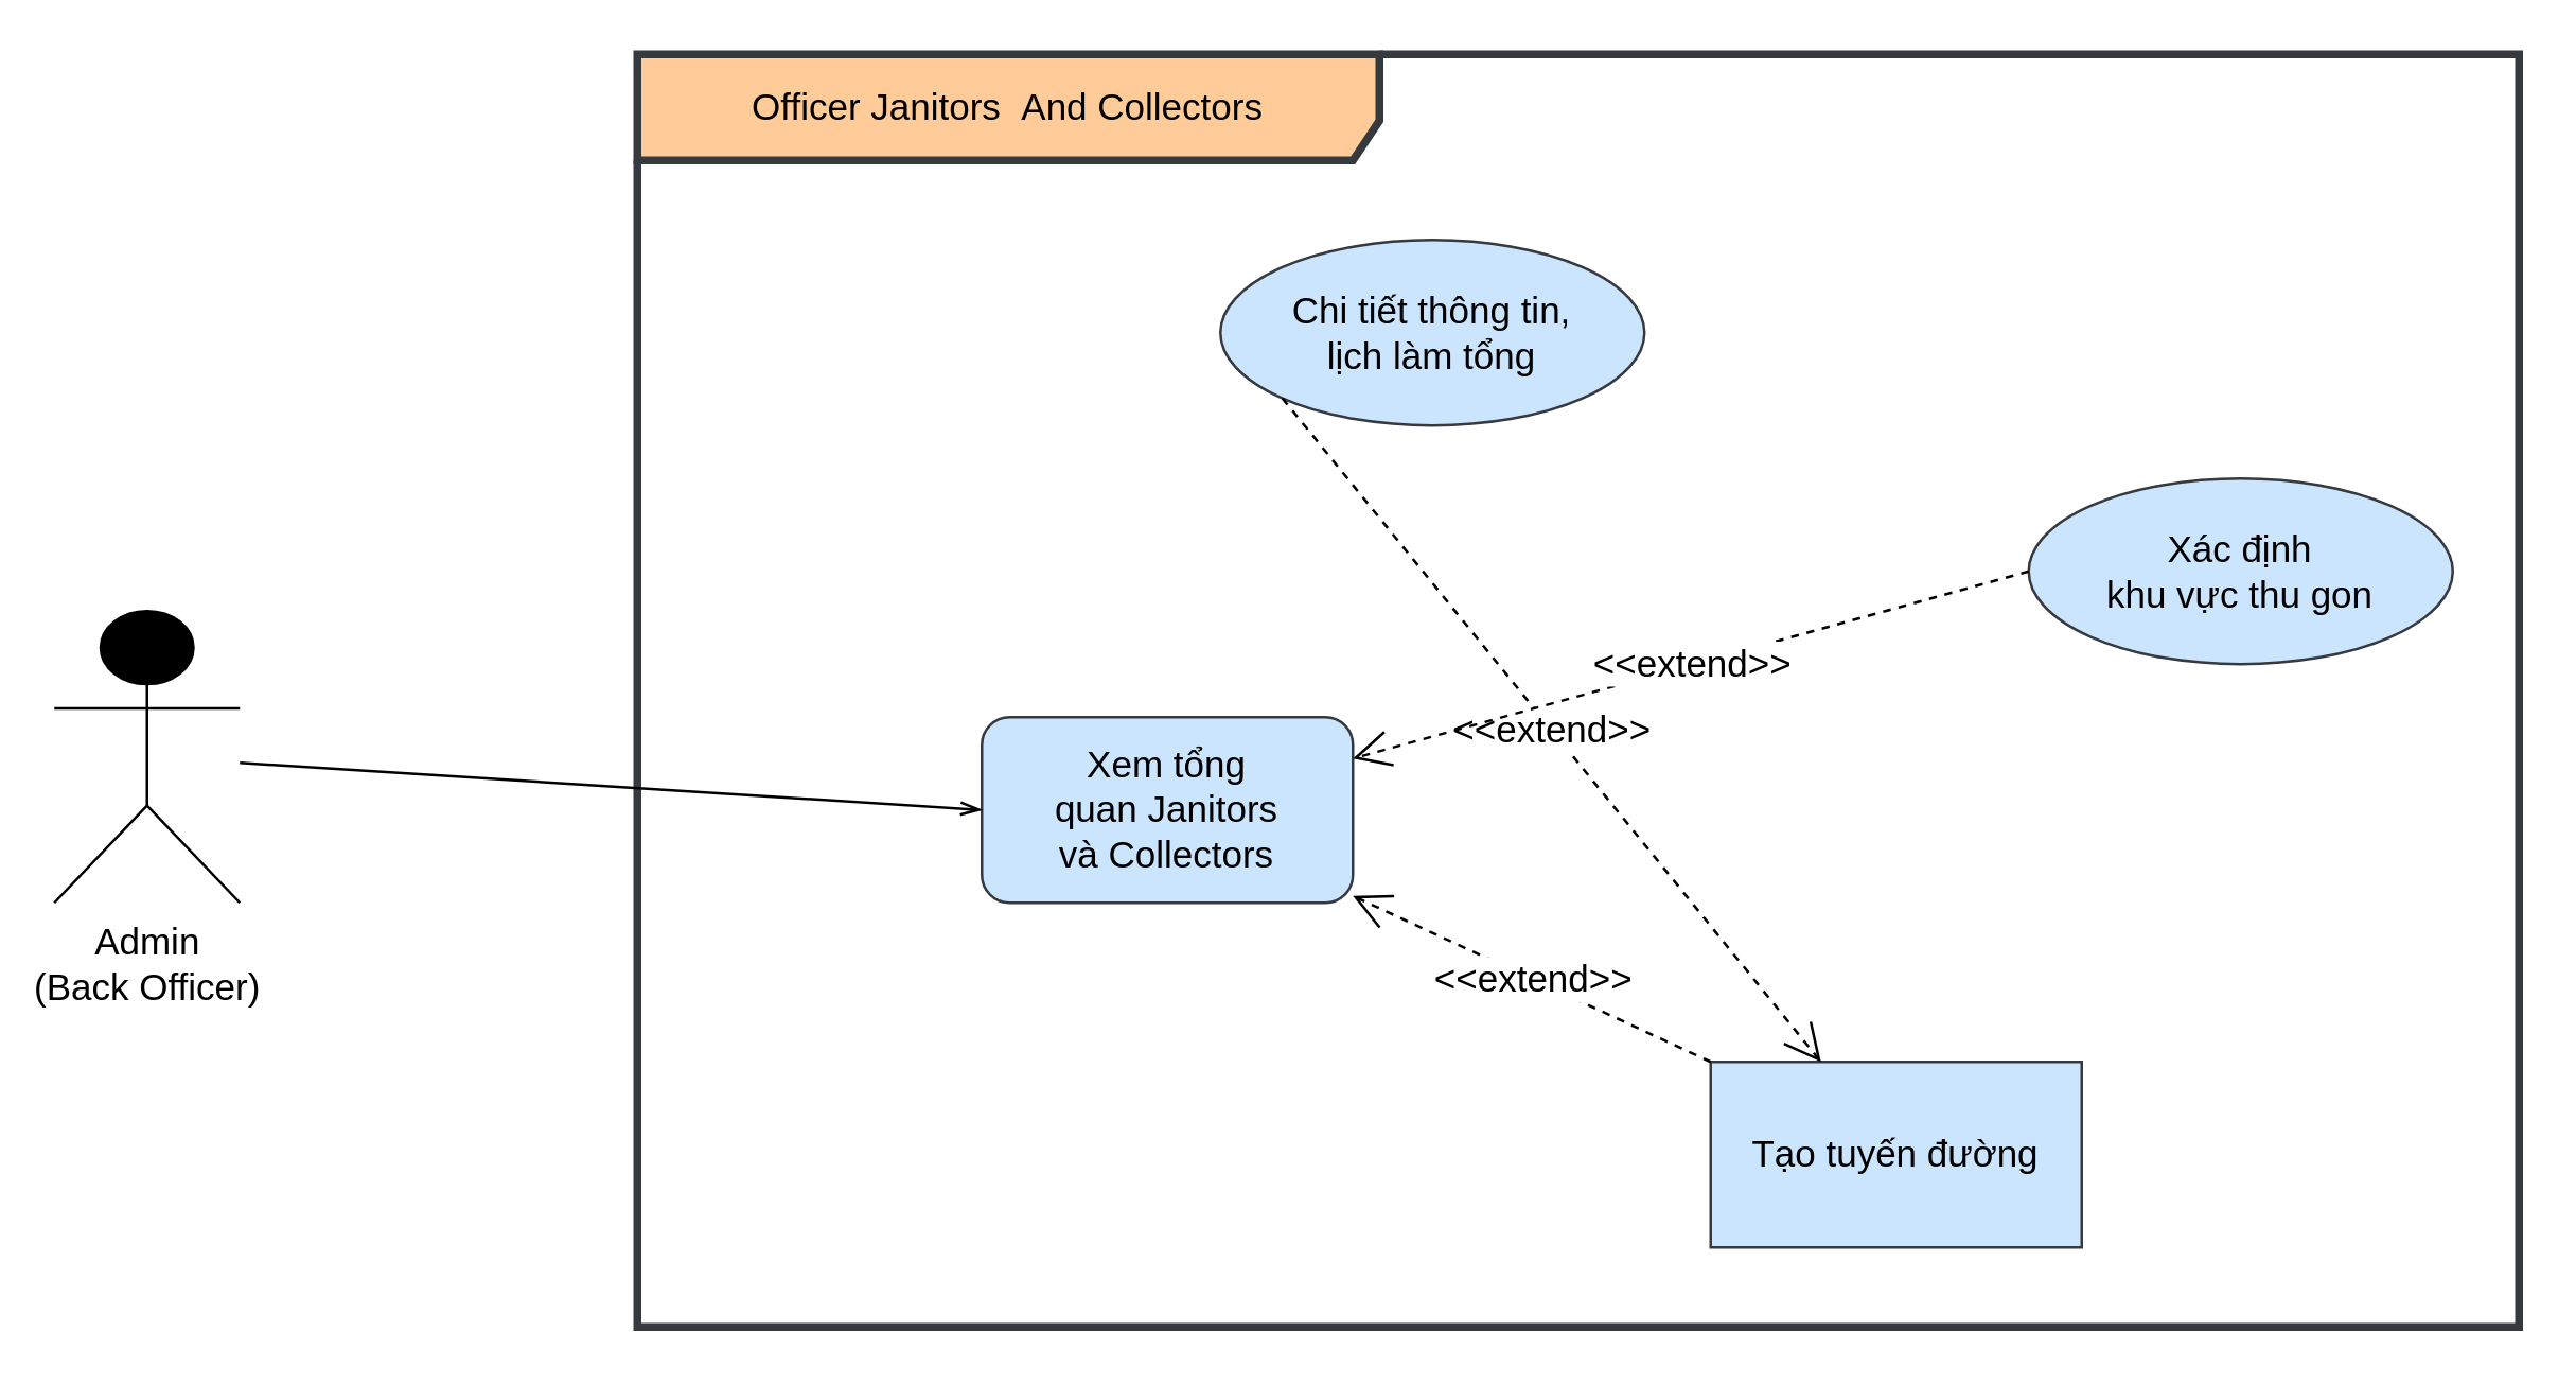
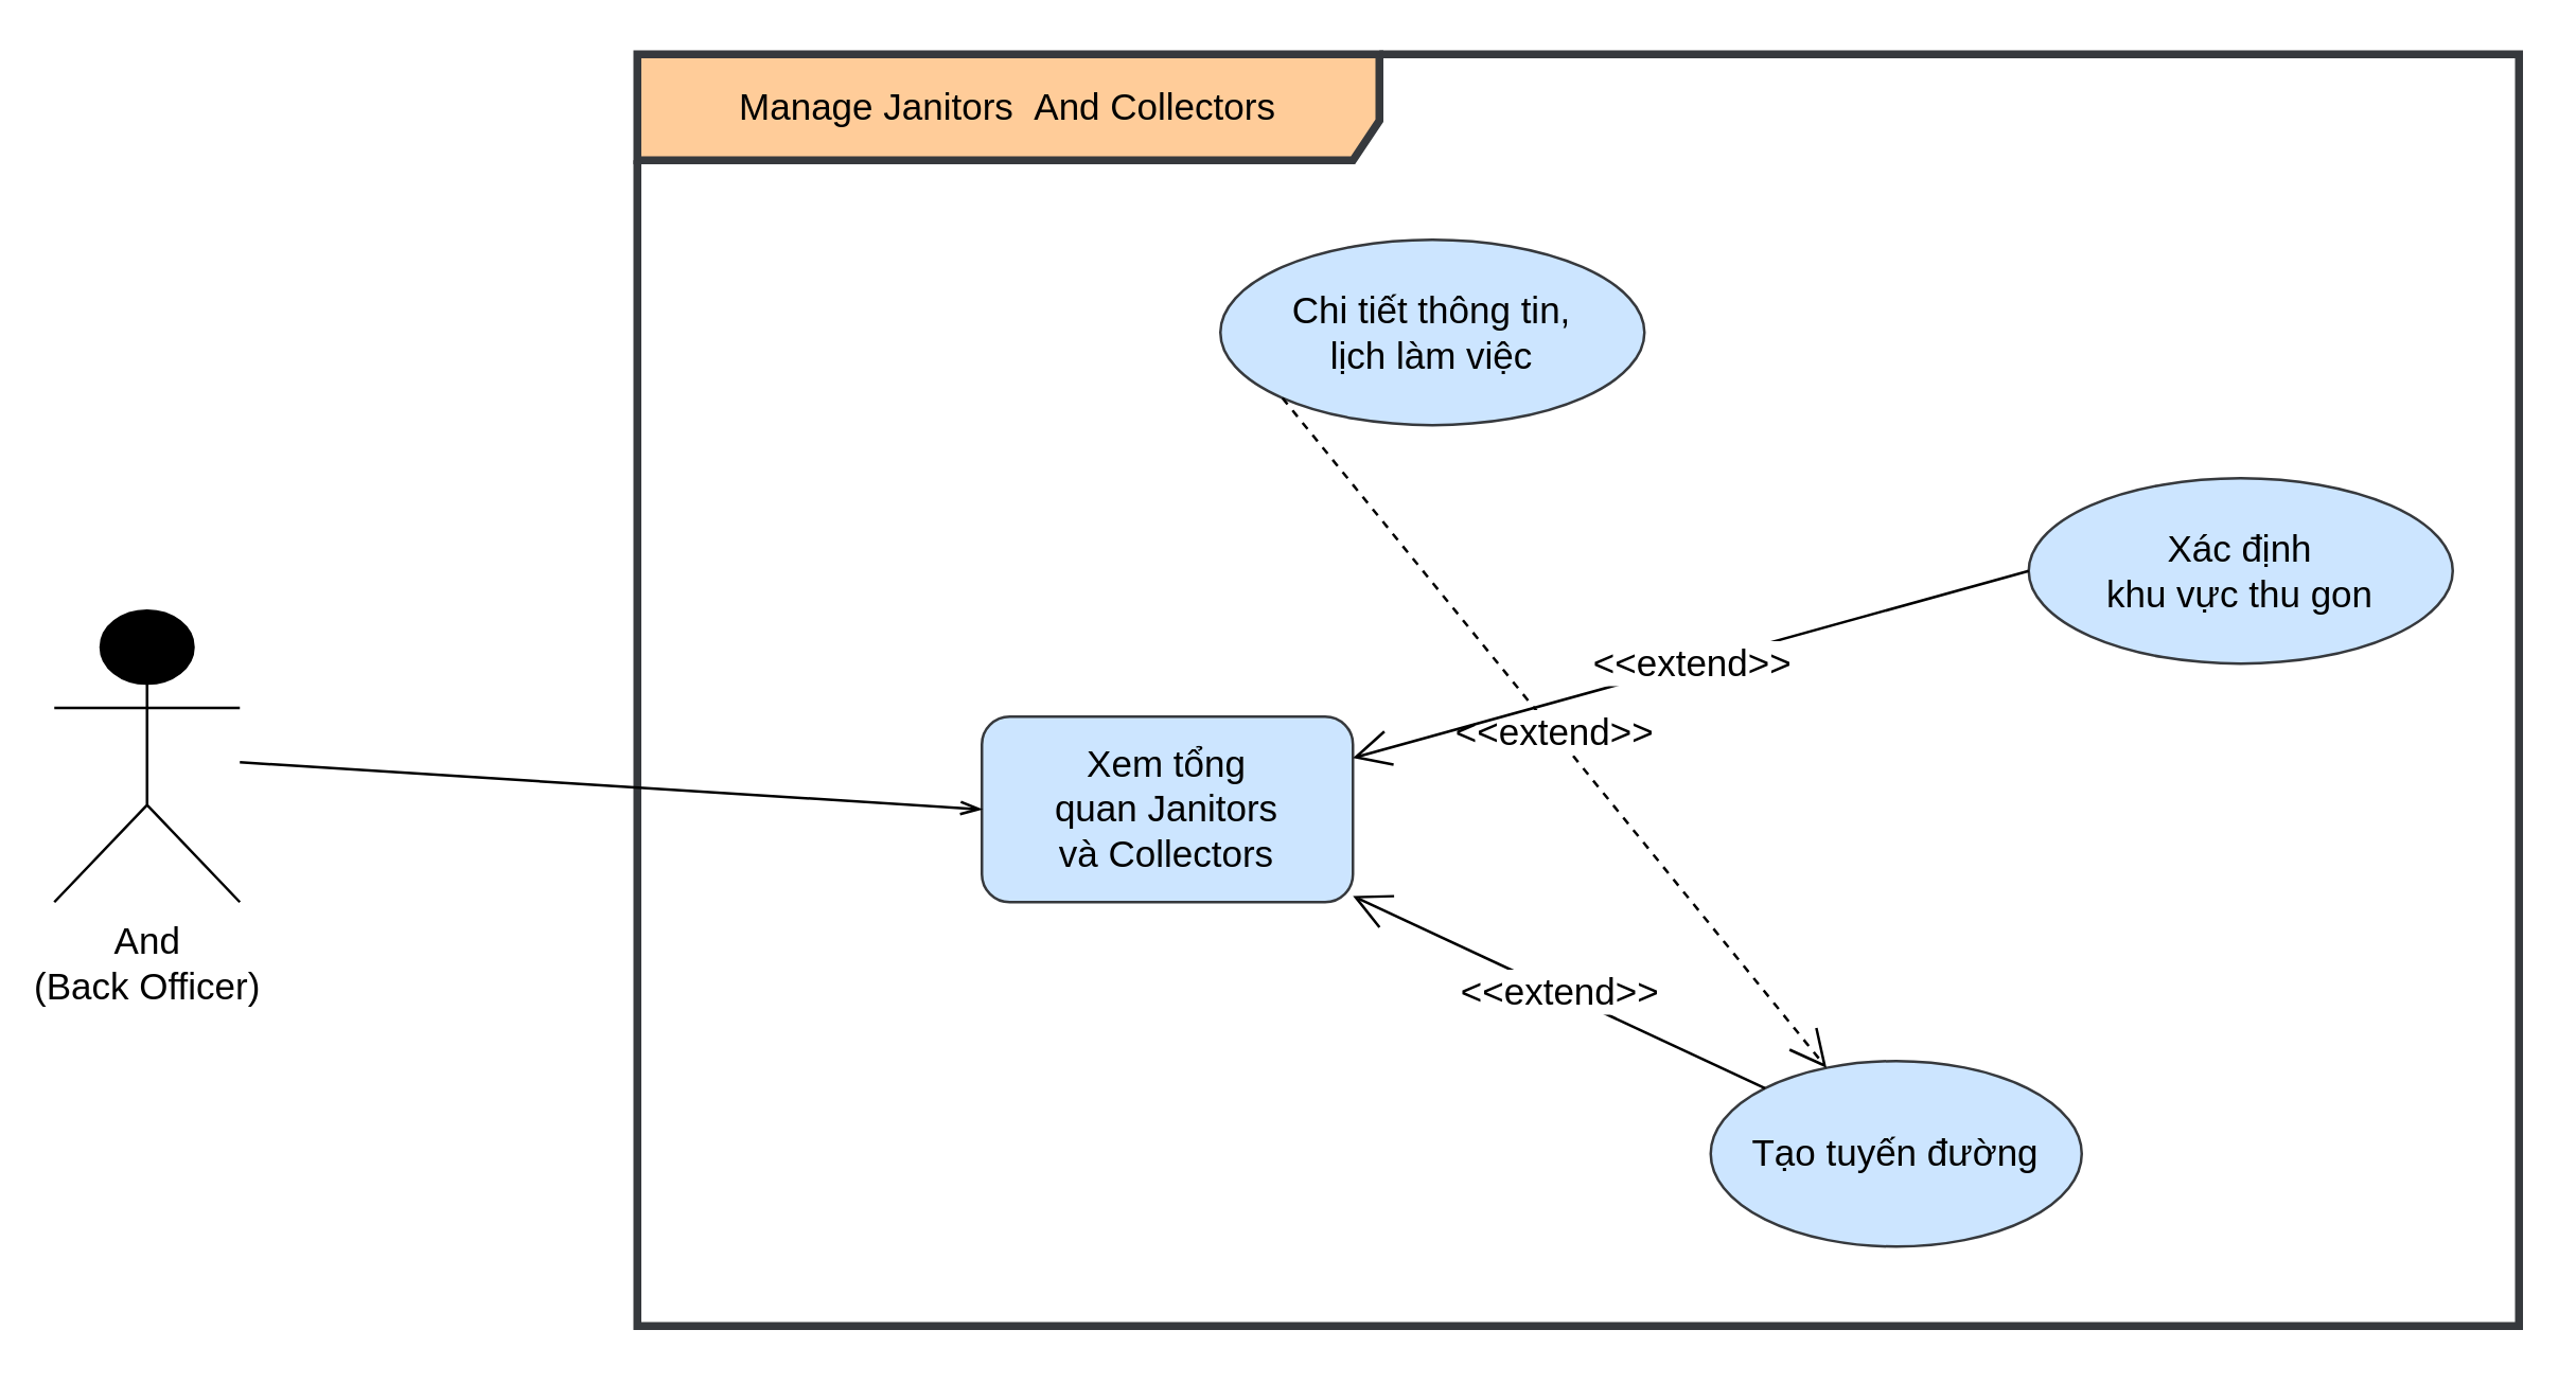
- <mxCell id="3" value="Officer&amp;nbsp;&lt;span&gt;Janitors&amp;nbsp;&amp;nbsp;And Collectors&lt;/span&gt;" style="shape=umlFrame;whiteSpace=wrap;html=1;fontSize=14;width=280;height=40;fillColor=#ffcc99;strokeColor=#36393d;strokeWidth=3;gradientColor=none;swimlaneFillColor=default;" vertex="1" parent="1"><mxGeometry x="240" y="20" width="710" height="480" as="geometry" /></mxCell>
+ <mxCell id="3" value="Manage&amp;nbsp;&lt;span&gt;Janitors&amp;nbsp;&amp;nbsp;And Collectors&lt;/span&gt;" style="shape=umlFrame;whiteSpace=wrap;html=1;fontSize=14;width=280;height=40;fillColor=#ffcc99;strokeColor=#36393d;strokeWidth=3;gradientColor=none;swimlaneFillColor=default;" vertex="1" parent="1"><mxGeometry x="240" y="20" width="710" height="480" as="geometry" /></mxCell>
- <mxCell id="4" value="Chi tiết thông tin, &lt;br&gt;lịch làm tổng" style="ellipse;whiteSpace=wrap;html=1;fontSize=14;fillColor=#cce5ff;strokeColor=#36393d;" vertex="1" parent="1"><mxGeometry x="460" y="90" width="160" height="70" as="geometry" /></mxCell>
+ <mxCell id="4" value="Chi tiết thông tin, &lt;br&gt;lịch làm việc" style="ellipse;whiteSpace=wrap;html=1;fontSize=14;fillColor=#cce5ff;strokeColor=#36393d;" vertex="1" parent="1"><mxGeometry x="460" y="90" width="160" height="70" as="geometry" /></mxCell>
- <mxCell id="11" value="&amp;lt;&amp;lt;extend&amp;gt;&amp;gt;" style="endArrow=open;endSize=12;dashed=1;html=1;rounded=0;fontSize=14;exitX=0;exitY=0.5;exitDx=0;exitDy=0;" edge="1" parent="1" source="10" target="8"><mxGeometry width="160" relative="1" as="geometry"><mxPoint x="770" y="165" as="sourcePoint" /><mxPoint x="645.94" y="293.03" as="targetPoint" /></mxGeometry></mxCell>
+ <mxCell id="11" value="&amp;lt;&amp;lt;extend&amp;gt;&amp;gt;" style="endArrow=open;endSize=12;dashed=0;html=1;rounded=0;fontSize=14;exitX=0;exitY=0.5;exitDx=0;exitDy=0;" edge="1" parent="1" source="10" target="8"><mxGeometry width="160" relative="1" as="geometry"><mxPoint x="770" y="165" as="sourcePoint" /><mxPoint x="645.94" y="293.03" as="targetPoint" /></mxGeometry></mxCell>
- <mxCell id="2" value="&lt;font style=&quot;font-size: 14px;&quot;&gt;Admin &lt;br&gt;(&lt;span style=&quot;font-family: Arial, sans-serif;&quot;&gt;Back Officer&lt;/span&gt;)&lt;/font&gt;" style="shape=umlActor;verticalLabelPosition=bottom;verticalAlign=top;html=1;fillColor=#000000;" vertex="1" parent="1"><mxGeometry x="20" y="230" width="70" height="110" as="geometry" /></mxCell>
+ <mxCell id="2" value="&lt;font style=&quot;font-size: 14px;&quot;&gt;And &lt;br&gt;(&lt;span style=&quot;font-family: Arial, sans-serif;&quot;&gt;Back Officer&lt;/span&gt;)&lt;/font&gt;" style="shape=umlActor;verticalLabelPosition=bottom;verticalAlign=top;html=1;fillColor=#000000;" vertex="1" parent="1"><mxGeometry x="20" y="230" width="70" height="110" as="geometry" /></mxCell>
- <mxCell id="7" value="&amp;lt;&amp;lt;extend&amp;gt;&amp;gt;" style="endArrow=open;endSize=12;dashed=1;html=1;rounded=0;fontSize=14;exitX=0;exitY=0;exitDx=0;exitDy=0;" edge="1" parent="1" source="5" target="8"><mxGeometry width="160" relative="1" as="geometry"><mxPoint x="890" y="89.97" as="sourcePoint" /><mxPoint x="640" y="300" as="targetPoint" /></mxGeometry></mxCell>
+ <mxCell id="7" value="&amp;lt;&amp;lt;extend&amp;gt;&amp;gt;" style="endArrow=open;endSize=12;dashed=0;html=1;rounded=0;fontSize=14;exitX=0;exitY=0;exitDx=0;exitDy=0;" edge="1" parent="1" source="5" target="8"><mxGeometry width="160" relative="1" as="geometry"><mxPoint x="890" y="89.97" as="sourcePoint" /><mxPoint x="640" y="300" as="targetPoint" /></mxGeometry></mxCell>
- <mxCell id="5" value="Tạo tuyến đường" style="whiteSpace=wrap;html=1;fontSize=14;fillColor=#cce5ff;strokeColor=#36393d;rounded=0;" vertex="1" parent="1"><mxGeometry x="645" y="400" width="140" height="70" as="geometry" /></mxCell>
+ <mxCell id="5" value="Tạo tuyến đường" style="ellipse;whiteSpace=wrap;html=1;fontSize=14;fillColor=#cce5ff;strokeColor=#36393d;" vertex="1" parent="1"><mxGeometry x="645" y="400" width="140" height="70" as="geometry" /></mxCell>
